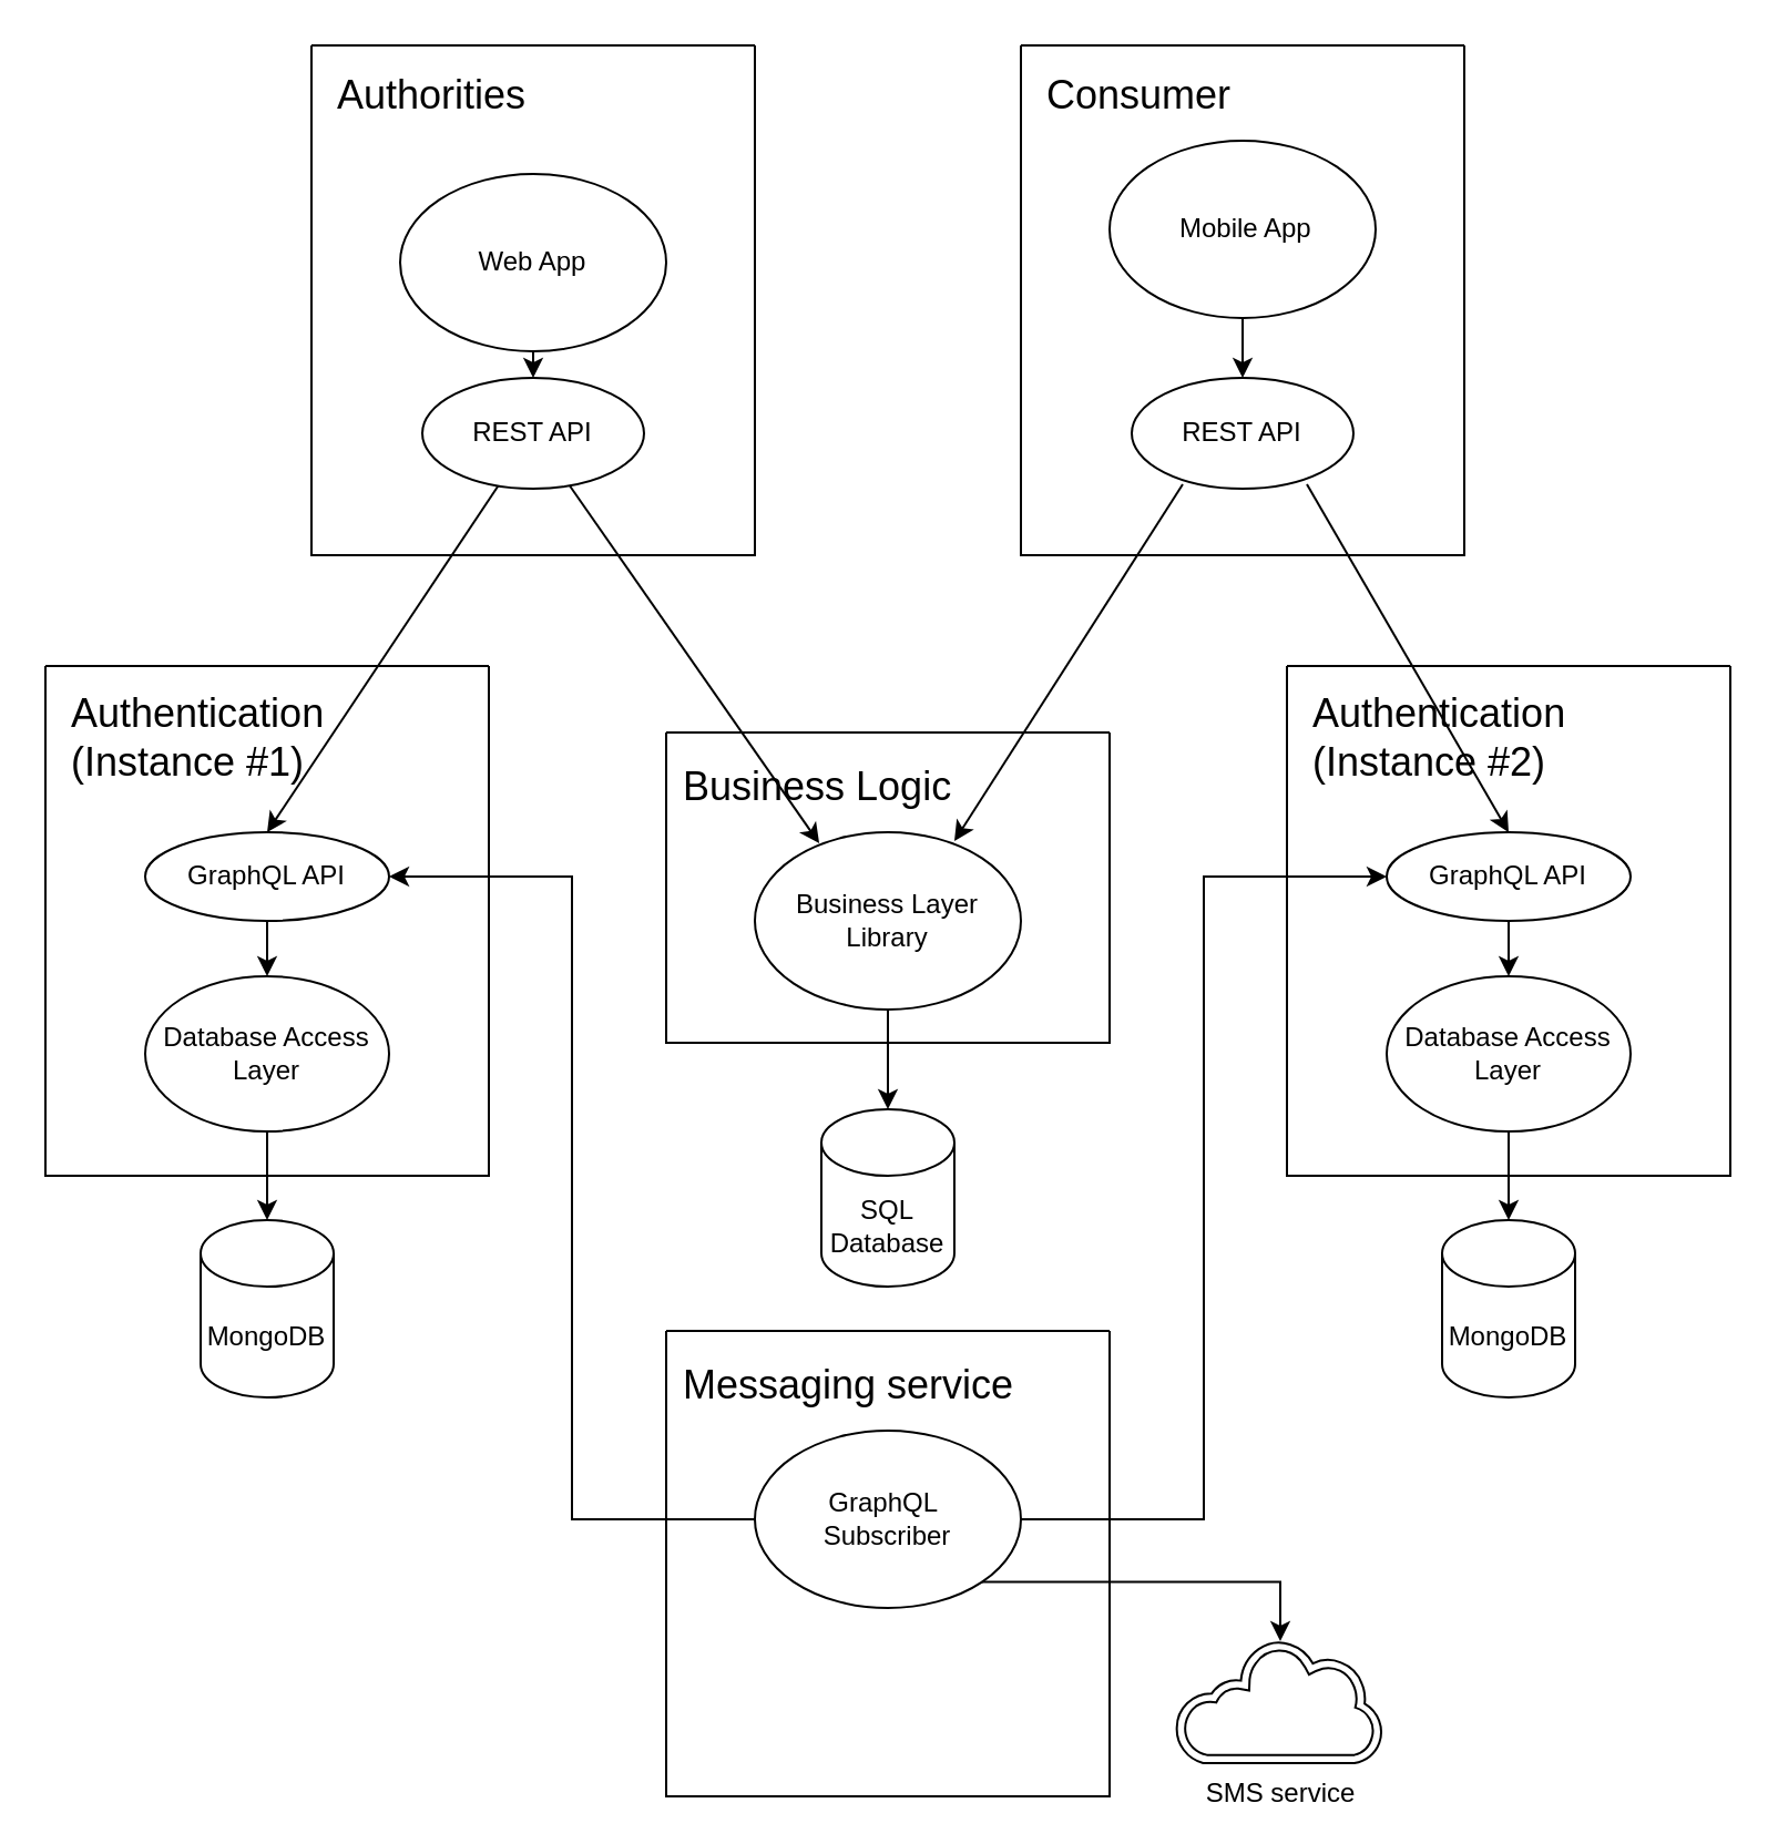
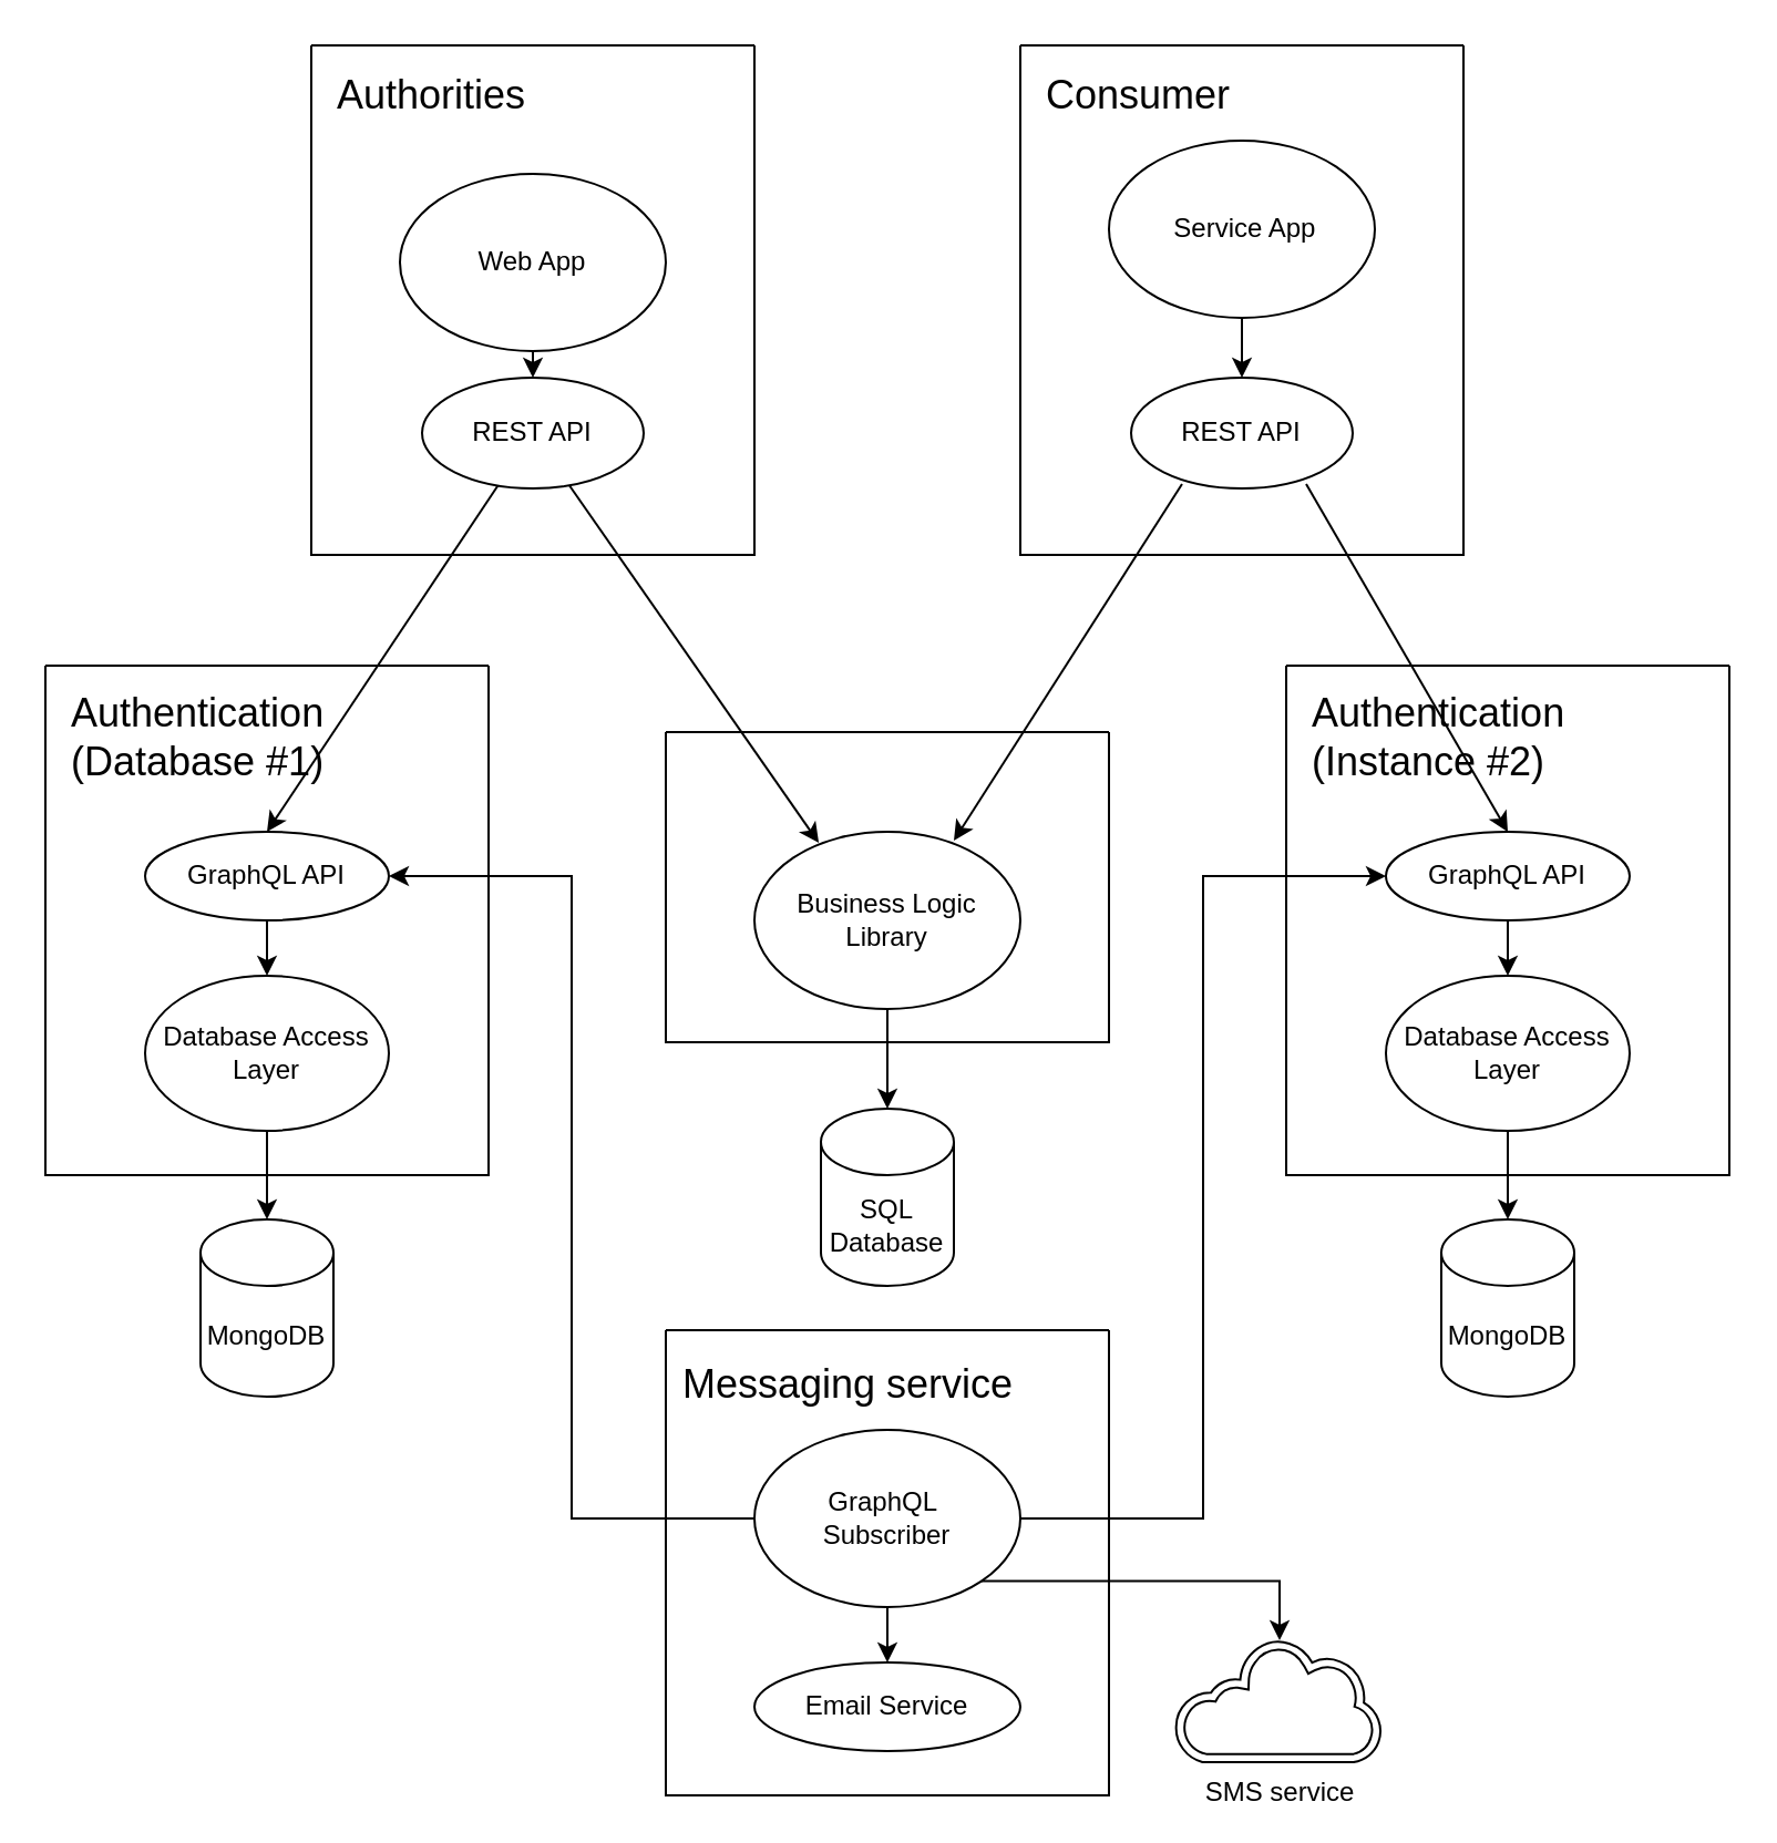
- <mxCell id="8" value="&amp;nbsp;&lt;span style=&quot;background-color: transparent; color: light-dark(rgb(0, 0, 0), rgb(255, 255, 255));&quot;&gt;Mobile App&lt;/span&gt;" style="ellipse;whiteSpace=wrap;html=1;fillColor=none;" parent="6" vertex="1"><mxGeometry x="40" y="43" width="120" height="80" as="geometry" /></mxCell>
+ <mxCell id="8" value="&amp;nbsp;&lt;span style=&quot;background-color: transparent; color: light-dark(rgb(0, 0, 0), rgb(255, 255, 255));&quot;&gt;Service App&lt;/span&gt;" style="ellipse;whiteSpace=wrap;html=1;fillColor=none;" parent="6" vertex="1"><mxGeometry x="40" y="43" width="120" height="80" as="geometry" /></mxCell>
- <mxCell id="19" value="&lt;font style=&quot;font-size: 18px;&quot;&gt;Authentication&lt;/font&gt;&lt;div&gt;&lt;span style=&quot;font-size: 18px;&quot;&gt;(Instance #1)&lt;/span&gt;&lt;/div&gt;" style="text;html=1;align=left;verticalAlign=middle;resizable=0;points=[];autosize=1;strokeColor=none;fillColor=none;" parent="18" vertex="1"><mxGeometry x="10" y="3" width="140" height="60" as="geometry" /></mxCell>
+ <mxCell id="19" value="&lt;font style=&quot;font-size: 18px;&quot;&gt;Authentication&lt;/font&gt;&lt;div&gt;&lt;span style=&quot;font-size: 18px;&quot;&gt;(Database #1)&lt;/span&gt;&lt;/div&gt;" style="text;html=1;align=left;verticalAlign=middle;resizable=0;points=[];autosize=1;strokeColor=none;fillColor=none;" parent="18" vertex="1"><mxGeometry x="10" y="3" width="140" height="60" as="geometry" /></mxCell>
- <mxCell id="3" value="&lt;font&gt;Business Logic&lt;/font&gt;" style="text;html=1;align=left;verticalAlign=middle;resizable=0;points=[];autosize=1;strokeColor=none;fillColor=none;fontSize=18;" parent="2" vertex="1"><mxGeometry x="6" y="5" width="140" height="40" as="geometry" /></mxCell>
- <mxCell id="4" value="&lt;font style=&quot;font-size: 12px;&quot;&gt;Business Layer&lt;/font&gt;&lt;div&gt;&lt;font style=&quot;font-size: 12px;&quot;&gt;Library&lt;/font&gt;&lt;/div&gt;" style="ellipse;whiteSpace=wrap;html=1;fillColor=none;" parent="2" vertex="1"><mxGeometry x="40" y="45" width="120" height="80" as="geometry" /></mxCell>
+ <mxCell id="4" value="&lt;font style=&quot;font-size: 12px;&quot;&gt;Business Logic&lt;/font&gt;&lt;div&gt;&lt;font style=&quot;font-size: 12px;&quot;&gt;Library&lt;/font&gt;&lt;/div&gt;" style="ellipse;whiteSpace=wrap;html=1;fillColor=none;" parent="2" vertex="1"><mxGeometry x="40" y="45" width="120" height="80" as="geometry" /></mxCell>
+ <mxCell id="39" style="edgeStyle=orthogonalEdgeStyle;rounded=0;orthogonalLoop=1;jettySize=auto;html=1;" parent="37" source="40" target="41" edge="1"><mxGeometry relative="1" as="geometry" /></mxCell>
+ <mxCell id="41" value="Email Service" style="ellipse;whiteSpace=wrap;html=1;fillColor=none;" parent="37" vertex="1"><mxGeometry x="40" y="150" width="120" height="40" as="geometry" /></mxCell>
